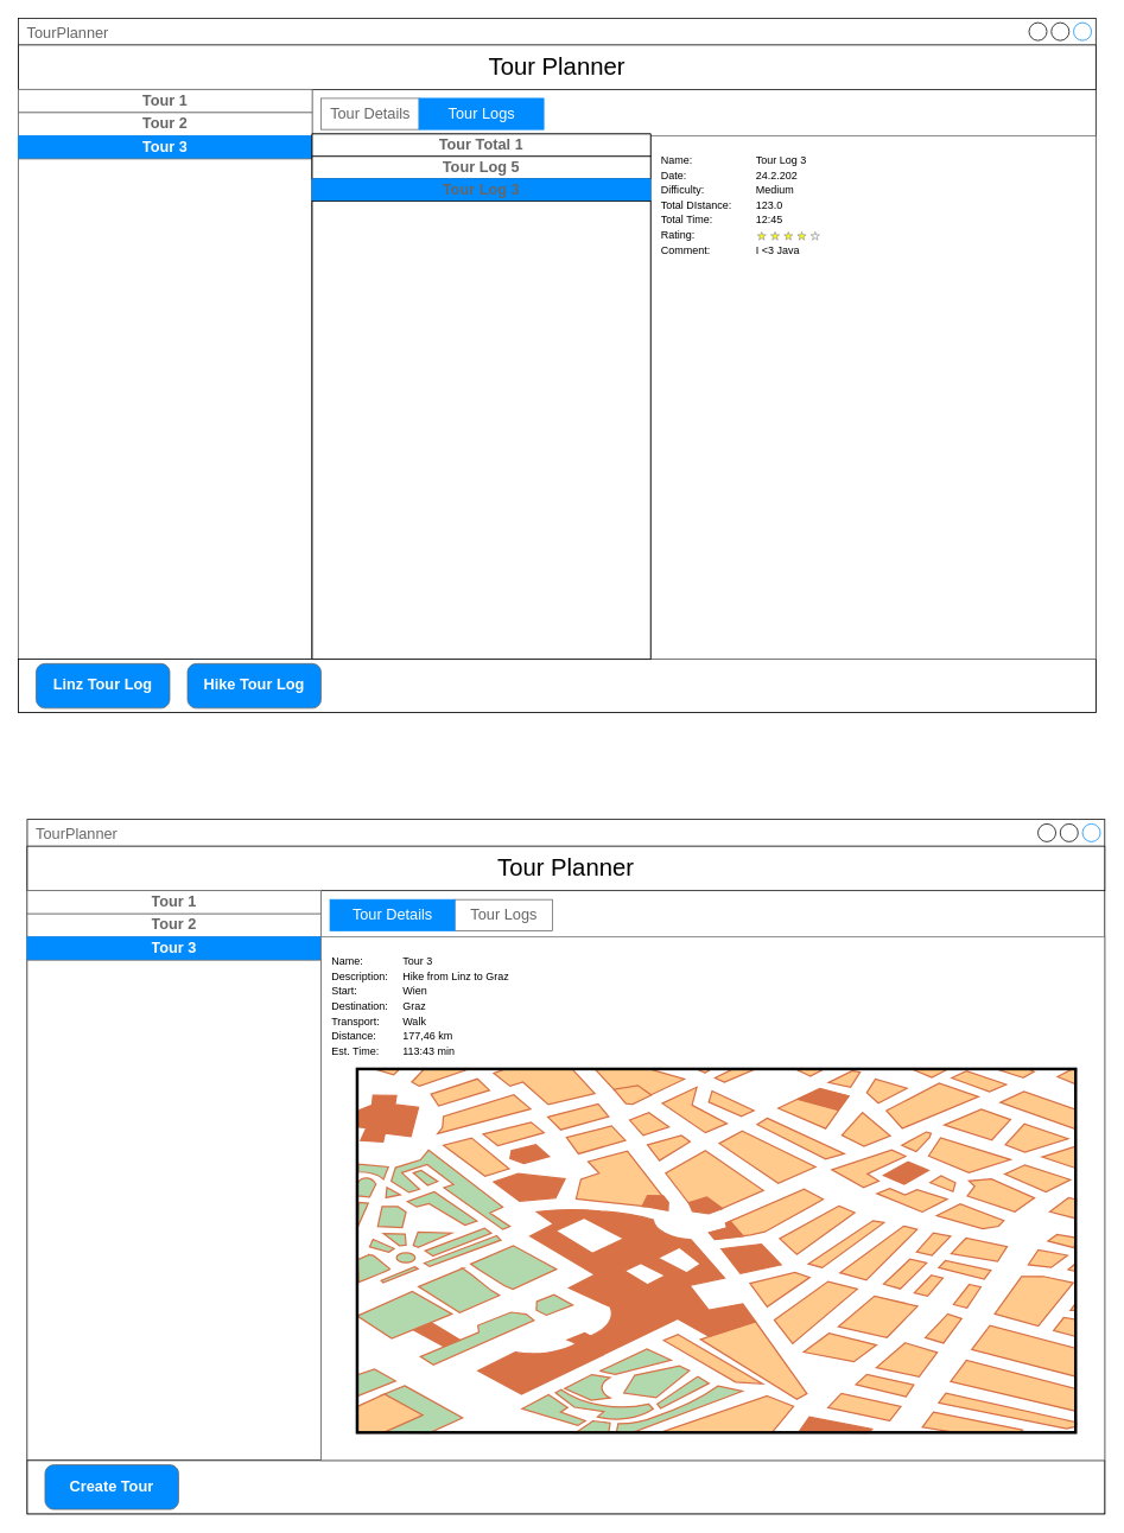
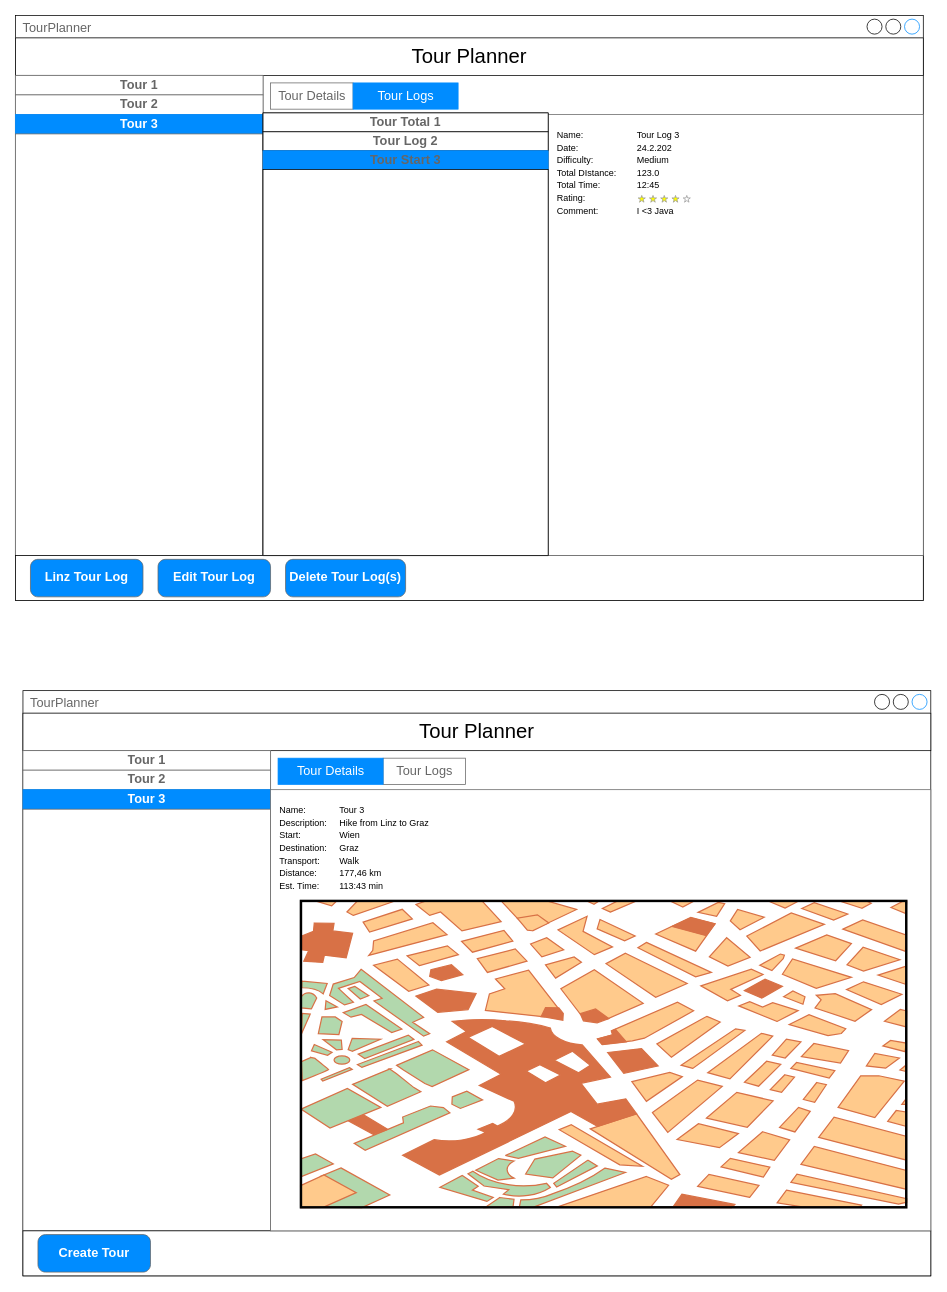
- <mxCell id="18" value="Tour Log 5" style="text;spacing=0;strokeColor=inherit;align=center;verticalAlign=middle;overflow=hidden;points=[[0,0.5],[1,0.5]];portConstraint=eastwest;rotatable=0;whiteSpace=wrap;html=1;rSize=5;fillColor=inherit;fontStyle=1;fontColor=#666666;fontSize=17;" vertex="1" parent="16"><mxGeometry y="25.188" width="380" height="25.188" as="geometry" /></mxCell>
+ <mxCell id="18" value="Tour Log 2" style="text;spacing=0;strokeColor=inherit;align=center;verticalAlign=middle;overflow=hidden;points=[[0,0.5],[1,0.5]];portConstraint=eastwest;rotatable=0;whiteSpace=wrap;html=1;rSize=5;fillColor=inherit;fontStyle=1;fontColor=#666666;fontSize=17;" vertex="1" parent="16"><mxGeometry y="25.188" width="380" height="25.188" as="geometry" /></mxCell>
- <mxCell id="19" value="&lt;span style=&quot;color: rgb(102, 102, 102);&quot;&gt;Tour Log 3&lt;/span&gt;" style="text;spacing=0;strokeColor=#008CFF;align=center;verticalAlign=middle;overflow=hidden;points=[[0,0.5],[1,0.5]];portConstraint=eastwest;rotatable=0;whiteSpace=wrap;html=1;rSize=5;fillColor=#008CFF;fontStyle=1;fontColor=#ffffff;fontSize=17;" vertex="1" parent="16"><mxGeometry y="50.375" width="380" height="25.188" as="geometry" /></mxCell>
+ <mxCell id="19" value="&lt;span style=&quot;color: rgb(102, 102, 102);&quot;&gt;Tour Start 3&lt;/span&gt;" style="text;spacing=0;strokeColor=#008CFF;align=center;verticalAlign=middle;overflow=hidden;points=[[0,0.5],[1,0.5]];portConstraint=eastwest;rotatable=0;whiteSpace=wrap;html=1;rSize=5;fillColor=#008CFF;fontStyle=1;fontColor=#ffffff;fontSize=17;" vertex="1" parent="16"><mxGeometry y="50.375" width="380" height="25.188" as="geometry" /></mxCell>
- <mxCell id="11" value="Hike Tour Log" style="strokeWidth=1;shadow=0;dashed=0;align=center;html=1;shape=mxgraph.mockup.buttons.button;strokeColor=#666666;fontColor=#ffffff;mainText=;buttonStyle=round;fontSize=17;fontStyle=1;fillColor=#008cff;whiteSpace=wrap;" vertex="1" parent="1"><mxGeometry x="210" y="745" width="150" height="50" as="geometry" /></mxCell>
+ <mxCell id="11" value="Edit Tour Log" style="strokeWidth=1;shadow=0;dashed=0;align=center;html=1;shape=mxgraph.mockup.buttons.button;strokeColor=#666666;fontColor=#ffffff;mainText=;buttonStyle=round;fontSize=17;fontStyle=1;fillColor=#008cff;whiteSpace=wrap;" vertex="1" parent="1"><mxGeometry x="210" y="745" width="150" height="50" as="geometry" /></mxCell>
+ <mxCell id="12" value="Delete Tour Log(s)" style="strokeWidth=1;shadow=0;dashed=0;align=center;html=1;shape=mxgraph.mockup.buttons.button;strokeColor=#666666;fontColor=#ffffff;mainText=;buttonStyle=round;fontSize=17;fontStyle=1;fillColor=#008cff;whiteSpace=wrap;" vertex="1" parent="1"><mxGeometry x="380" y="745" width="160" height="50" as="geometry" /></mxCell>
